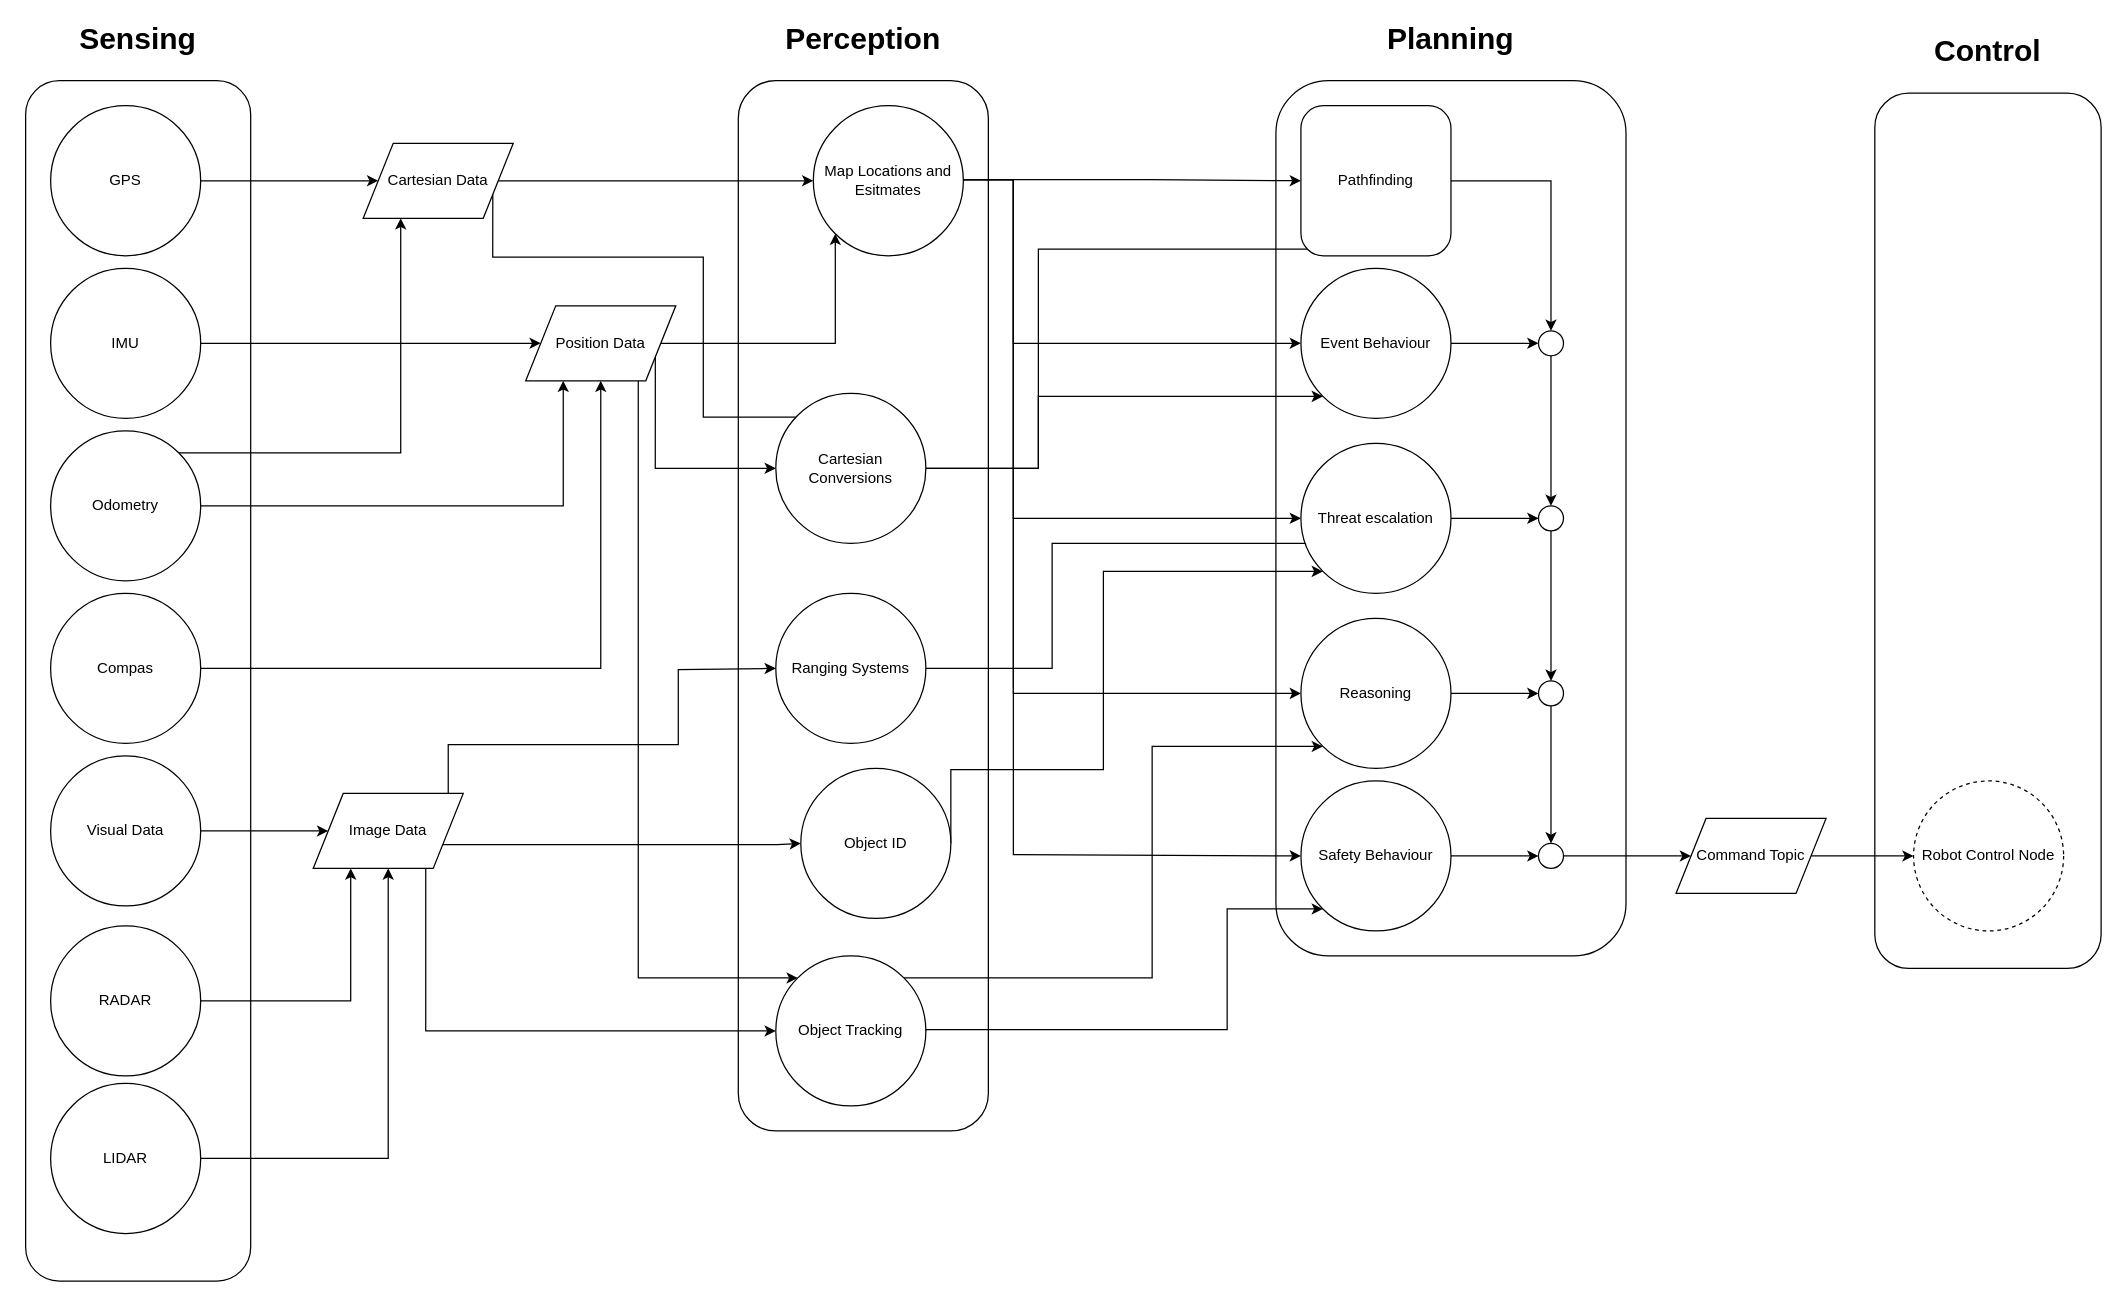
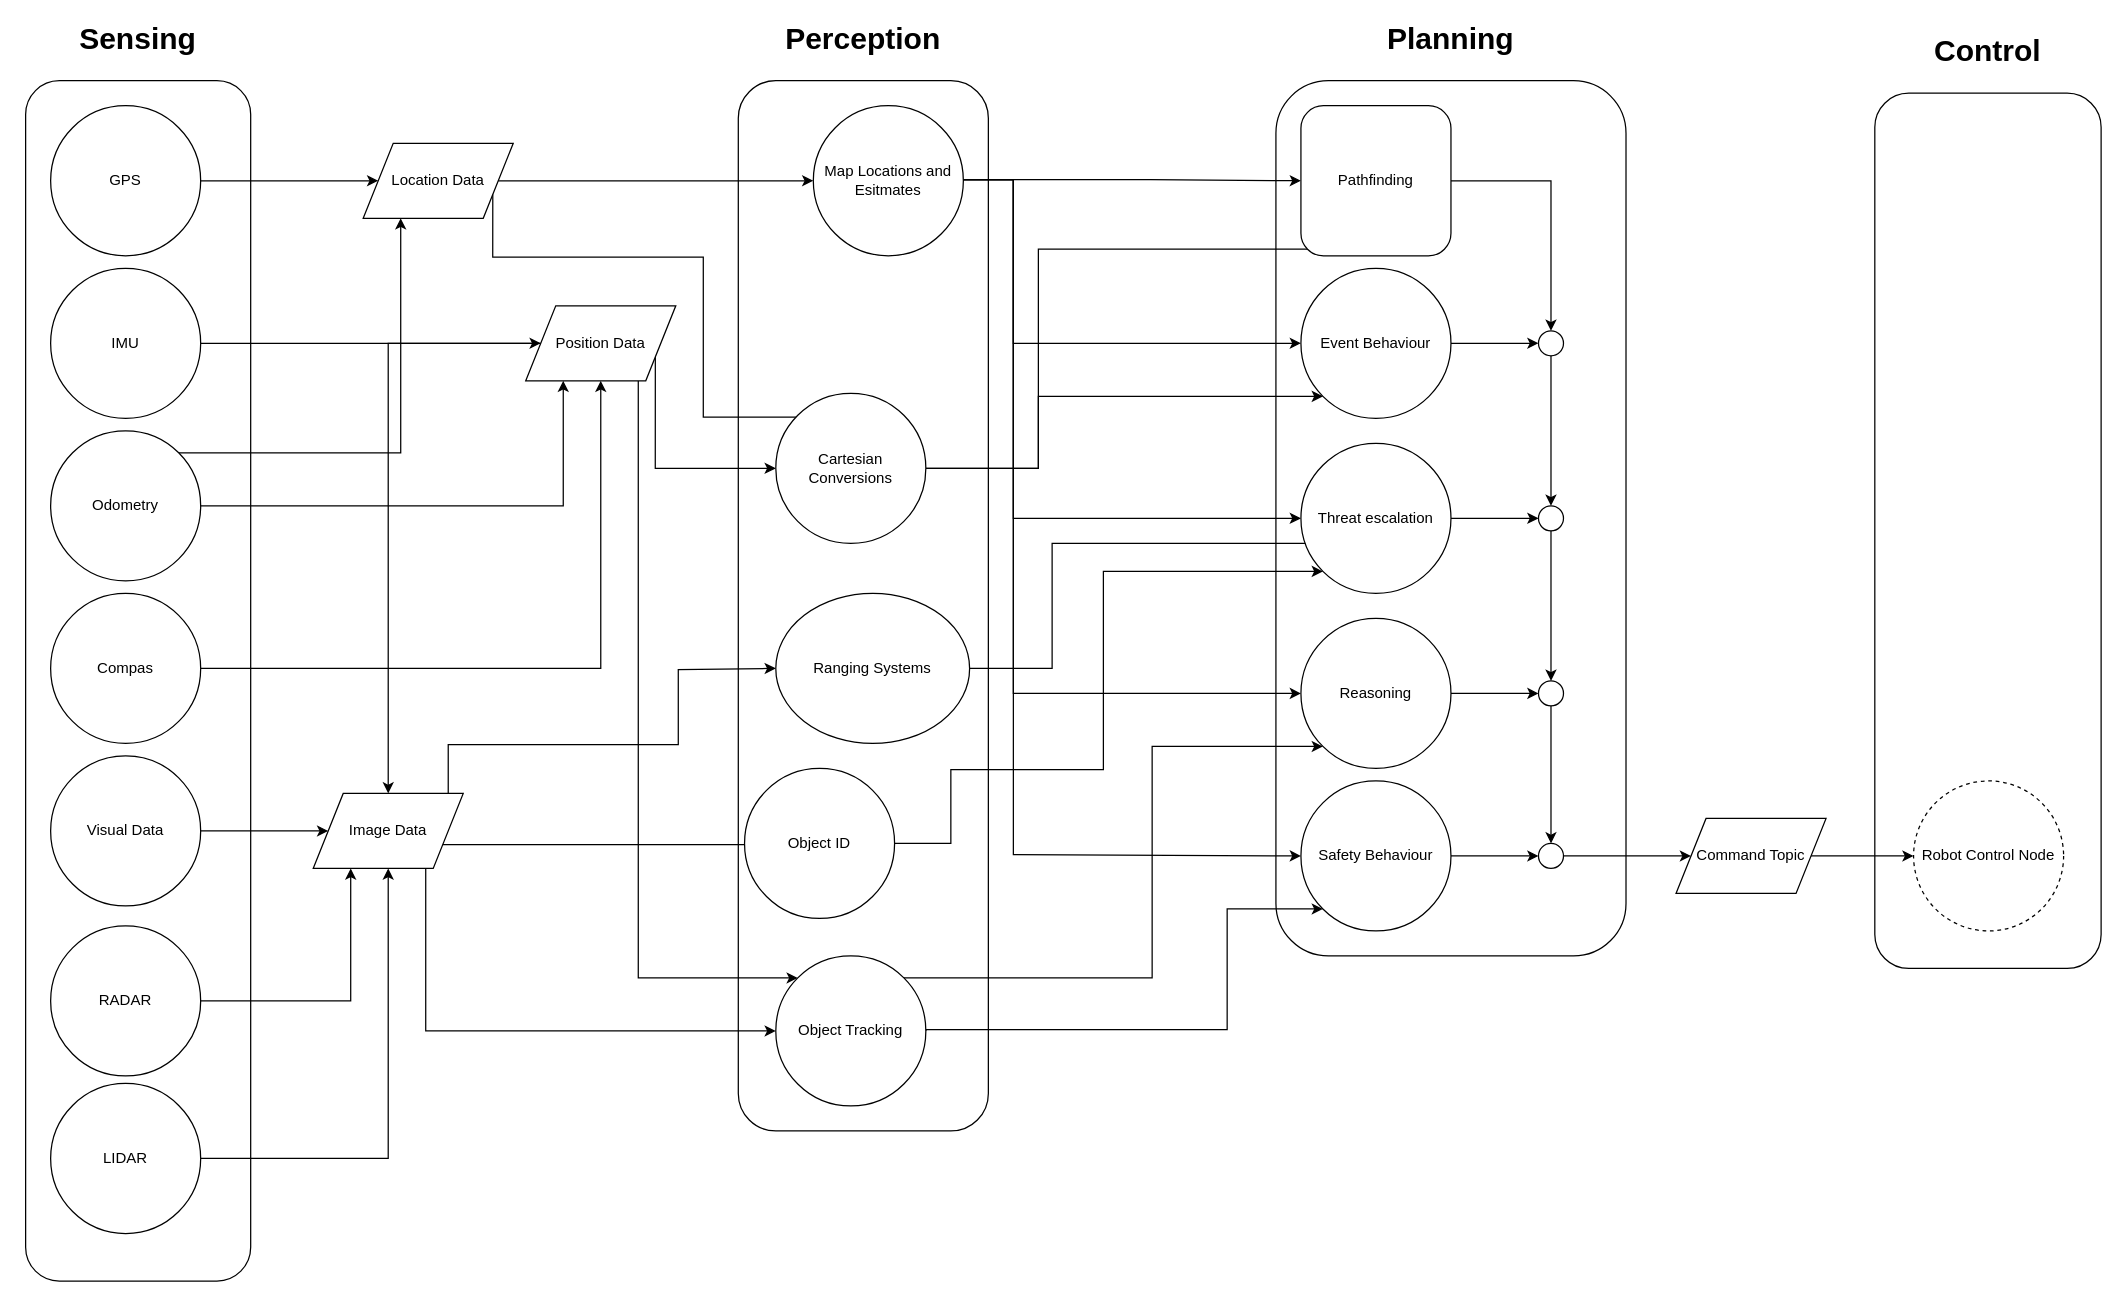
- <mxCell id="22" value="Cartesian Data" style="shape=parallelogram;perimeter=parallelogramPerimeter;whiteSpace=wrap;html=1;" vertex="1" parent="1"><mxGeometry x="290" y="70" width="120" height="60" as="geometry" /></mxCell>
+ <mxCell id="22" value="Location Data" style="shape=parallelogram;perimeter=parallelogramPerimeter;whiteSpace=wrap;html=1;" vertex="1" parent="1"><mxGeometry x="290" y="70" width="120" height="60" as="geometry" /></mxCell>
- <mxCell id="23" style="edgeStyle=orthogonalEdgeStyle;rounded=0;orthogonalLoop=1;jettySize=auto;html=1;exitX=1;exitY=0.5;exitDx=0;exitDy=0;entryX=0;entryY=1;entryDx=0;entryDy=0;" edge="1" parent="1" source="26" target="41"><mxGeometry relative="1" as="geometry" /></mxCell>
+ <mxCell id="23" style="edgeStyle=orthogonalEdgeStyle;rounded=0;orthogonalLoop=1;jettySize=auto;html=1;exitX=1;exitY=0.5;exitDx=0;exitDy=0;" edge="1" parent="1" source="26" target="30"><mxGeometry relative="1" as="geometry" /></mxCell>
- <mxCell id="43" value="Ranging Systems" style="ellipse;whiteSpace=wrap;html=1;" vertex="1" parent="1"><mxGeometry x="620" y="430" width="120" height="120" as="geometry" /></mxCell>
+ <mxCell id="43" value="Ranging Systems" style="ellipse;whiteSpace=wrap;html=1;" vertex="1" parent="1"><mxGeometry x="620" y="430" width="155" height="120" as="geometry" /></mxCell>
- <mxCell id="32" value="Object ID" style="ellipse;whiteSpace=wrap;html=1;" vertex="1" parent="1"><mxGeometry x="640" y="570" width="120" height="120" as="geometry" /></mxCell>
+ <mxCell id="32" value="Object ID" style="ellipse;whiteSpace=wrap;html=1;" vertex="1" parent="1"><mxGeometry x="595" y="570" width="120" height="120" as="geometry" /></mxCell>
